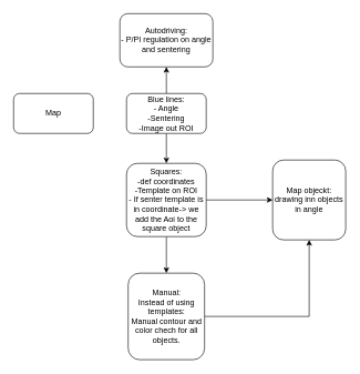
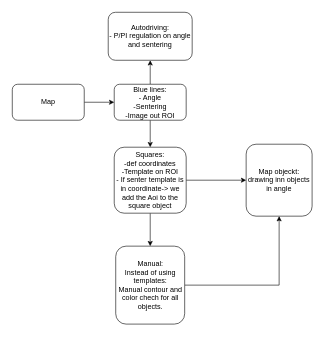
+ <mxCell id="2" style="edgeStyle=orthogonalEdgeStyle;rounded=0;orthogonalLoop=1;jettySize=auto;html=1;entryX=0;entryY=0.5;entryDx=0;entryDy=0;" edge="1" parent="1" source="3" target="6"><mxGeometry relative="1" as="geometry" /></mxCell>
